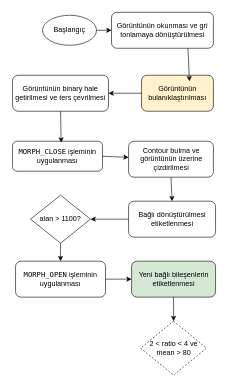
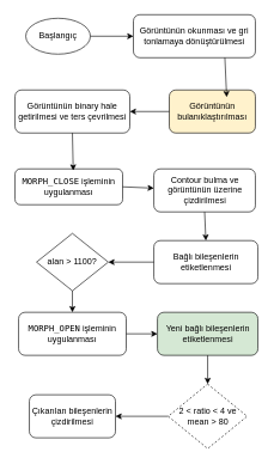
- <mxCell id="2" value="&lt;meta charset=&quot;utf-8&quot;&gt;Başlangıç" style="ellipse;whiteSpace=wrap;html=1;" vertex="1" parent="1"><mxGeometry x="70" y="25" width="90" height="50" as="geometry" /></mxCell>
+ <mxCell id="2" value="&lt;meta charset=&quot;utf-8&quot;&gt;Başlangıç" style="ellipse;whiteSpace=wrap;html=1;" vertex="1" parent="1"><mxGeometry x="35" y="25" width="90" height="50" as="geometry" /></mxCell>
- <mxCell id="8" value="Bağlı dönüştürülmesi etiketlenmesi" style="rounded=1;whiteSpace=wrap;html=1;" vertex="1" parent="1"><mxGeometry x="213.5" y="335" width="145" height="60" as="geometry" /></mxCell>
+ <mxCell id="8" value="Bağlı bileşenlerin etiketlenmesi" style="rounded=1;whiteSpace=wrap;html=1;" vertex="1" parent="1"><mxGeometry x="213.5" y="335" width="145" height="60" as="geometry" /></mxCell>
+ <mxCell id="13" value="Çıkarılan bileşenlerin çizdirilmesi" style="rounded=1;whiteSpace=wrap;html=1;" vertex="1" parent="1"><mxGeometry x="40" y="550" width="120" height="60" as="geometry" /></mxCell>
+ <mxCell id="24" value="" style="endArrow=classic;html=1;rounded=0;exitX=0;exitY=0.5;exitDx=0;exitDy=0;entryX=1;entryY=0.5;entryDx=0;entryDy=0;" edge="1" parent="1" source="12" target="13"><mxGeometry width="50" height="50" relative="1" as="geometry"><mxPoint x="325" y="615" as="sourcePoint" /><mxPoint x="375" y="565" as="targetPoint" /></mxGeometry></mxCell>
